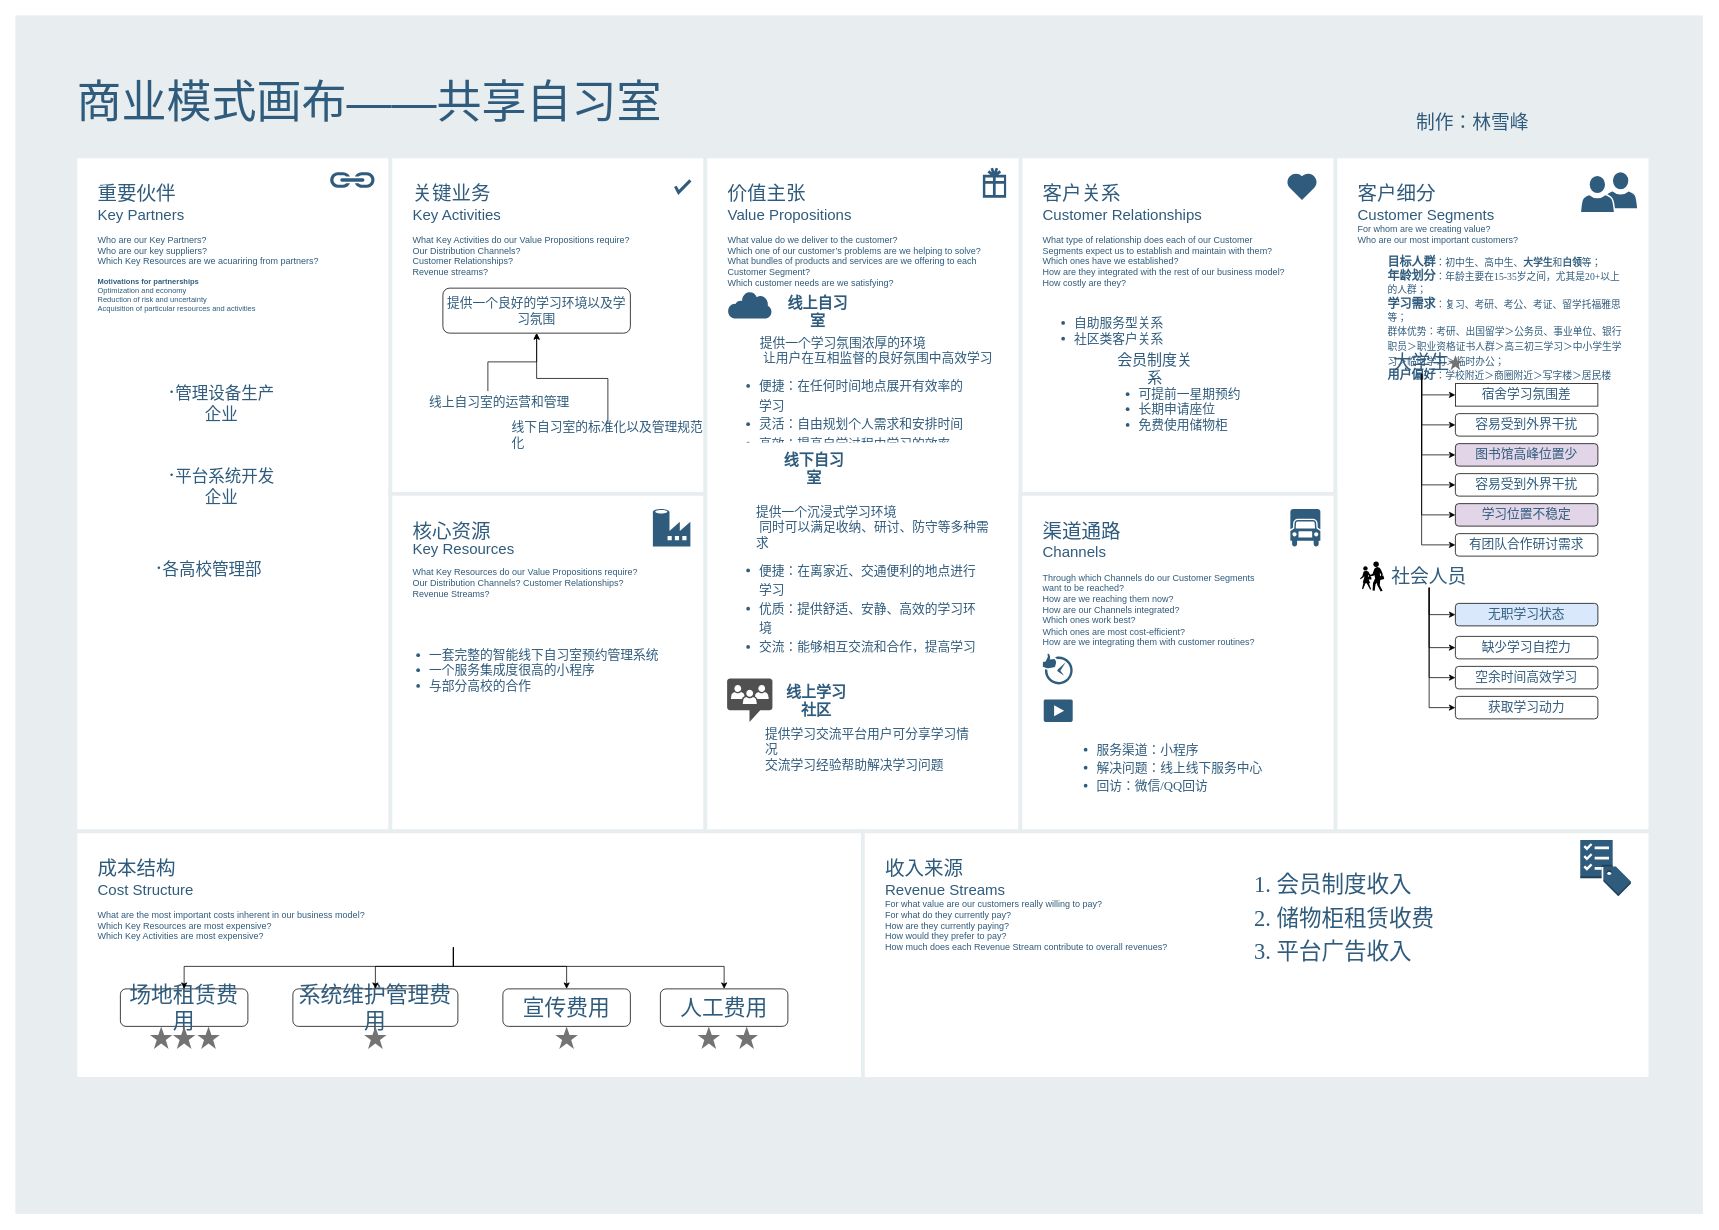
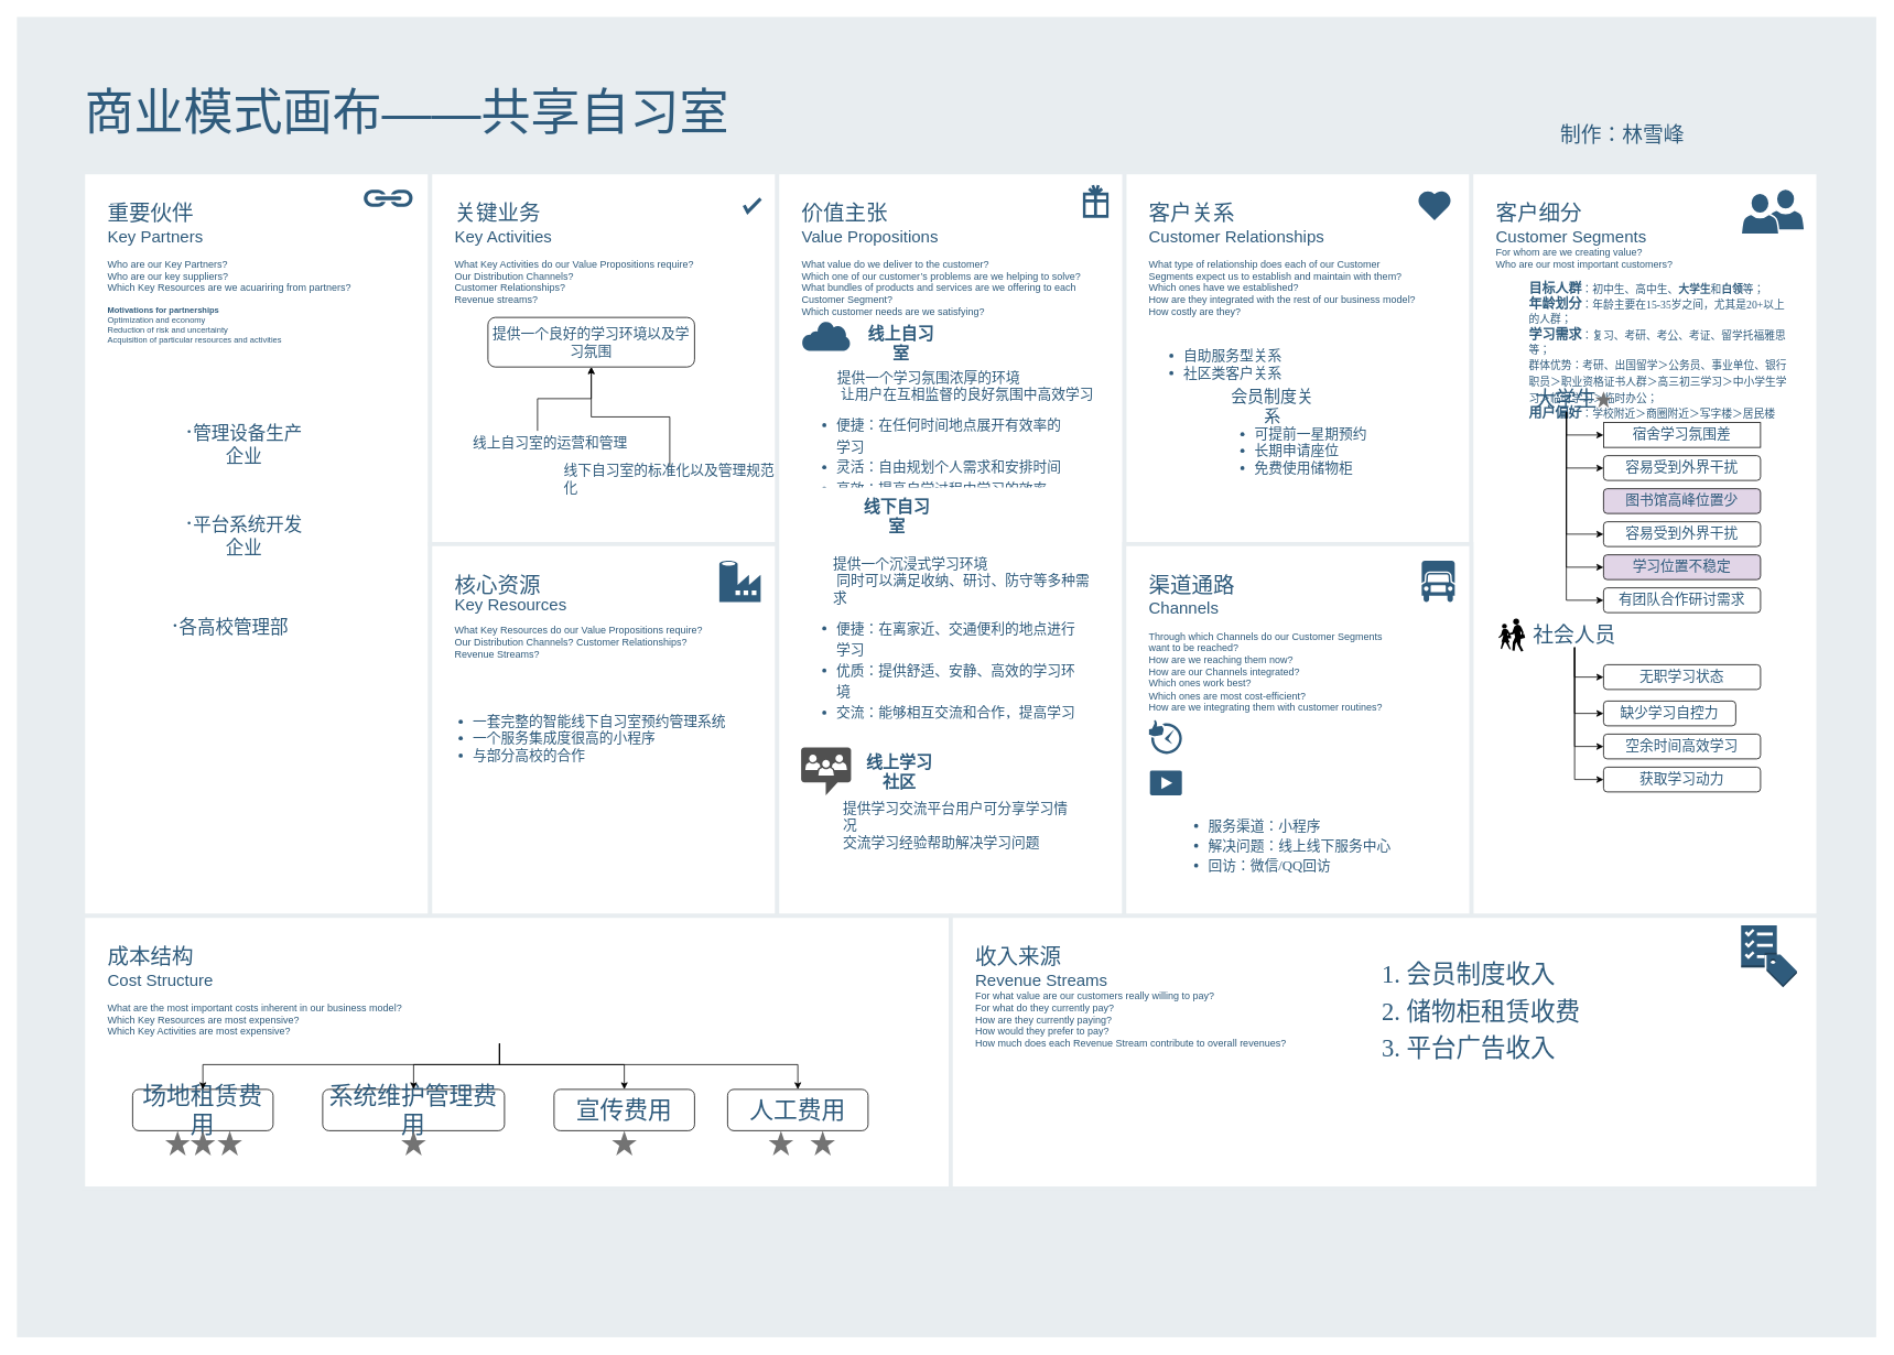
- <mxCell id="28" style="edgeStyle=orthogonalEdgeStyle;rounded=0;orthogonalLoop=1;jettySize=auto;html=1;entryX=0;entryY=0.5;entryDx=0;entryDy=0;fontFamily=得意黑;fontSize=26;fontColor=#2F5B7C;" edge="1" parent="1" source="31" target="34"><mxGeometry relative="1" as="geometry" /></mxCell>
- <mxCell id="45" value="无职学习状态" style="rounded=1;whiteSpace=wrap;html=1;fontSize=17;fontColor=#2f5b7c;fontFamily=得意黑;fillColor=#dae8fc;" vertex="1" parent="1"><mxGeometry x="1940" y="804" width="190" height="30" as="geometry" /></mxCell>
+ <mxCell id="45" value="无职学习状态" style="rounded=1;whiteSpace=wrap;html=1;fontSize=17;fontColor=#2f5b7c;fontFamily=得意黑;" vertex="1" parent="1"><mxGeometry x="1940" y="804" width="190" height="30" as="geometry" /></mxCell>
- <mxCell id="46" value="缺少学习自控力" style="rounded=1;whiteSpace=wrap;html=1;fontSize=17;fontColor=#2f5b7c;fontFamily=得意黑;" vertex="1" parent="1"><mxGeometry x="1940" y="848" width="190" height="30" as="geometry" /></mxCell>
+ <mxCell id="46" value="缺少学习自控力" style="rounded=1;whiteSpace=wrap;html=1;fontSize=17;fontColor=#2f5b7c;fontFamily=得意黑;" vertex="1" parent="1"><mxGeometry x="1940" y="848" width="160" height="30" as="geometry" /></mxCell>
